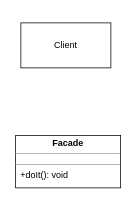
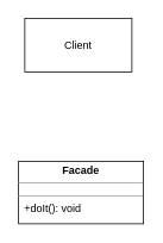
- <mxCell id="2" value="Client" style="rounded=0;whiteSpace=wrap;html=1;" vertex="1" parent="1"><mxGeometry x="27" y="30" width="120" height="60" as="geometry" /></mxCell>
+ <mxCell id="2" value="Client" style="rounded=0;whiteSpace=wrap;html=1;" vertex="1" parent="1"><mxGeometry x="27" y="20" width="120" height="60" as="geometry" /></mxCell>
